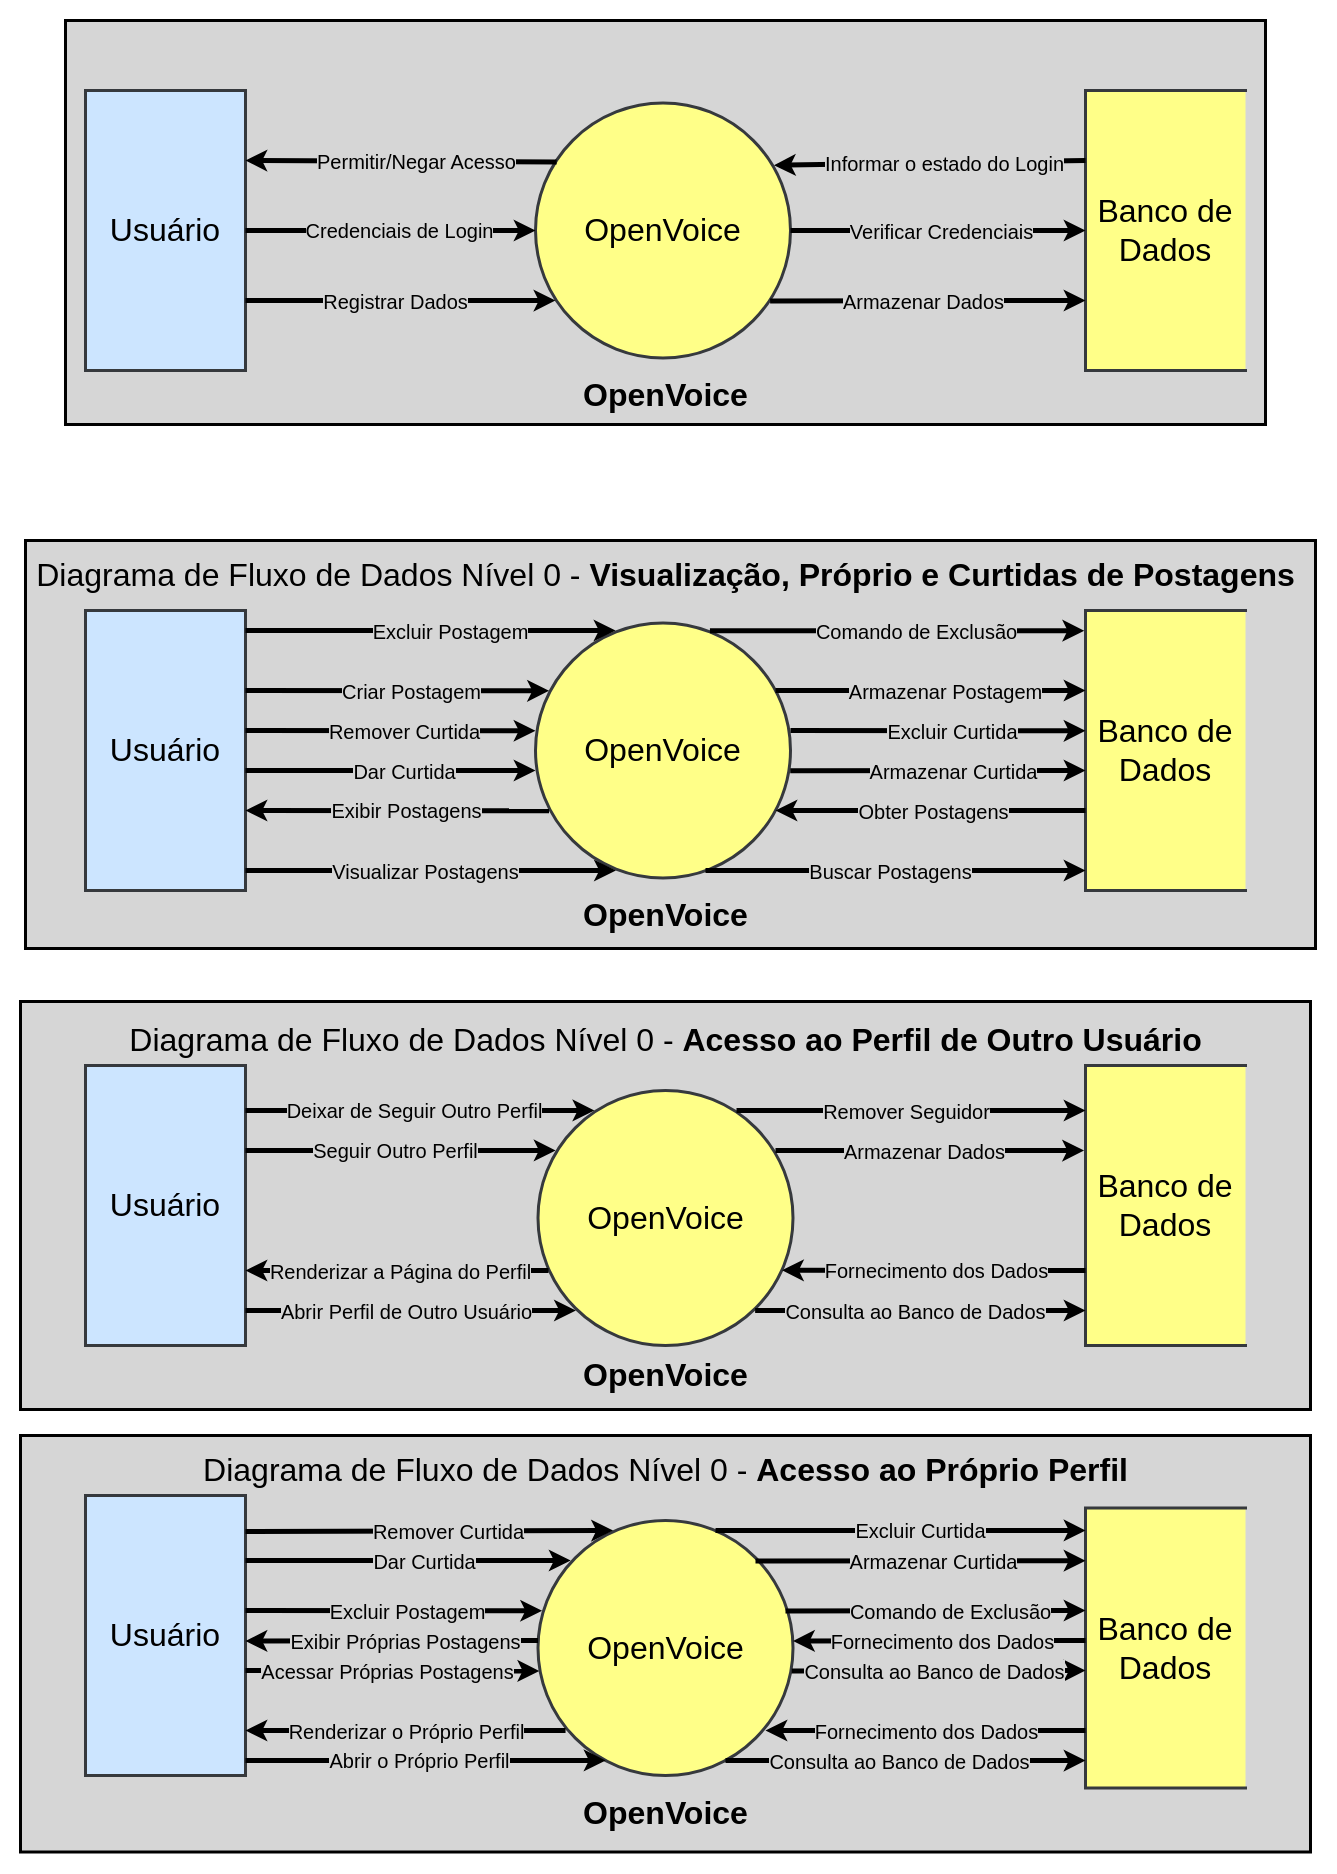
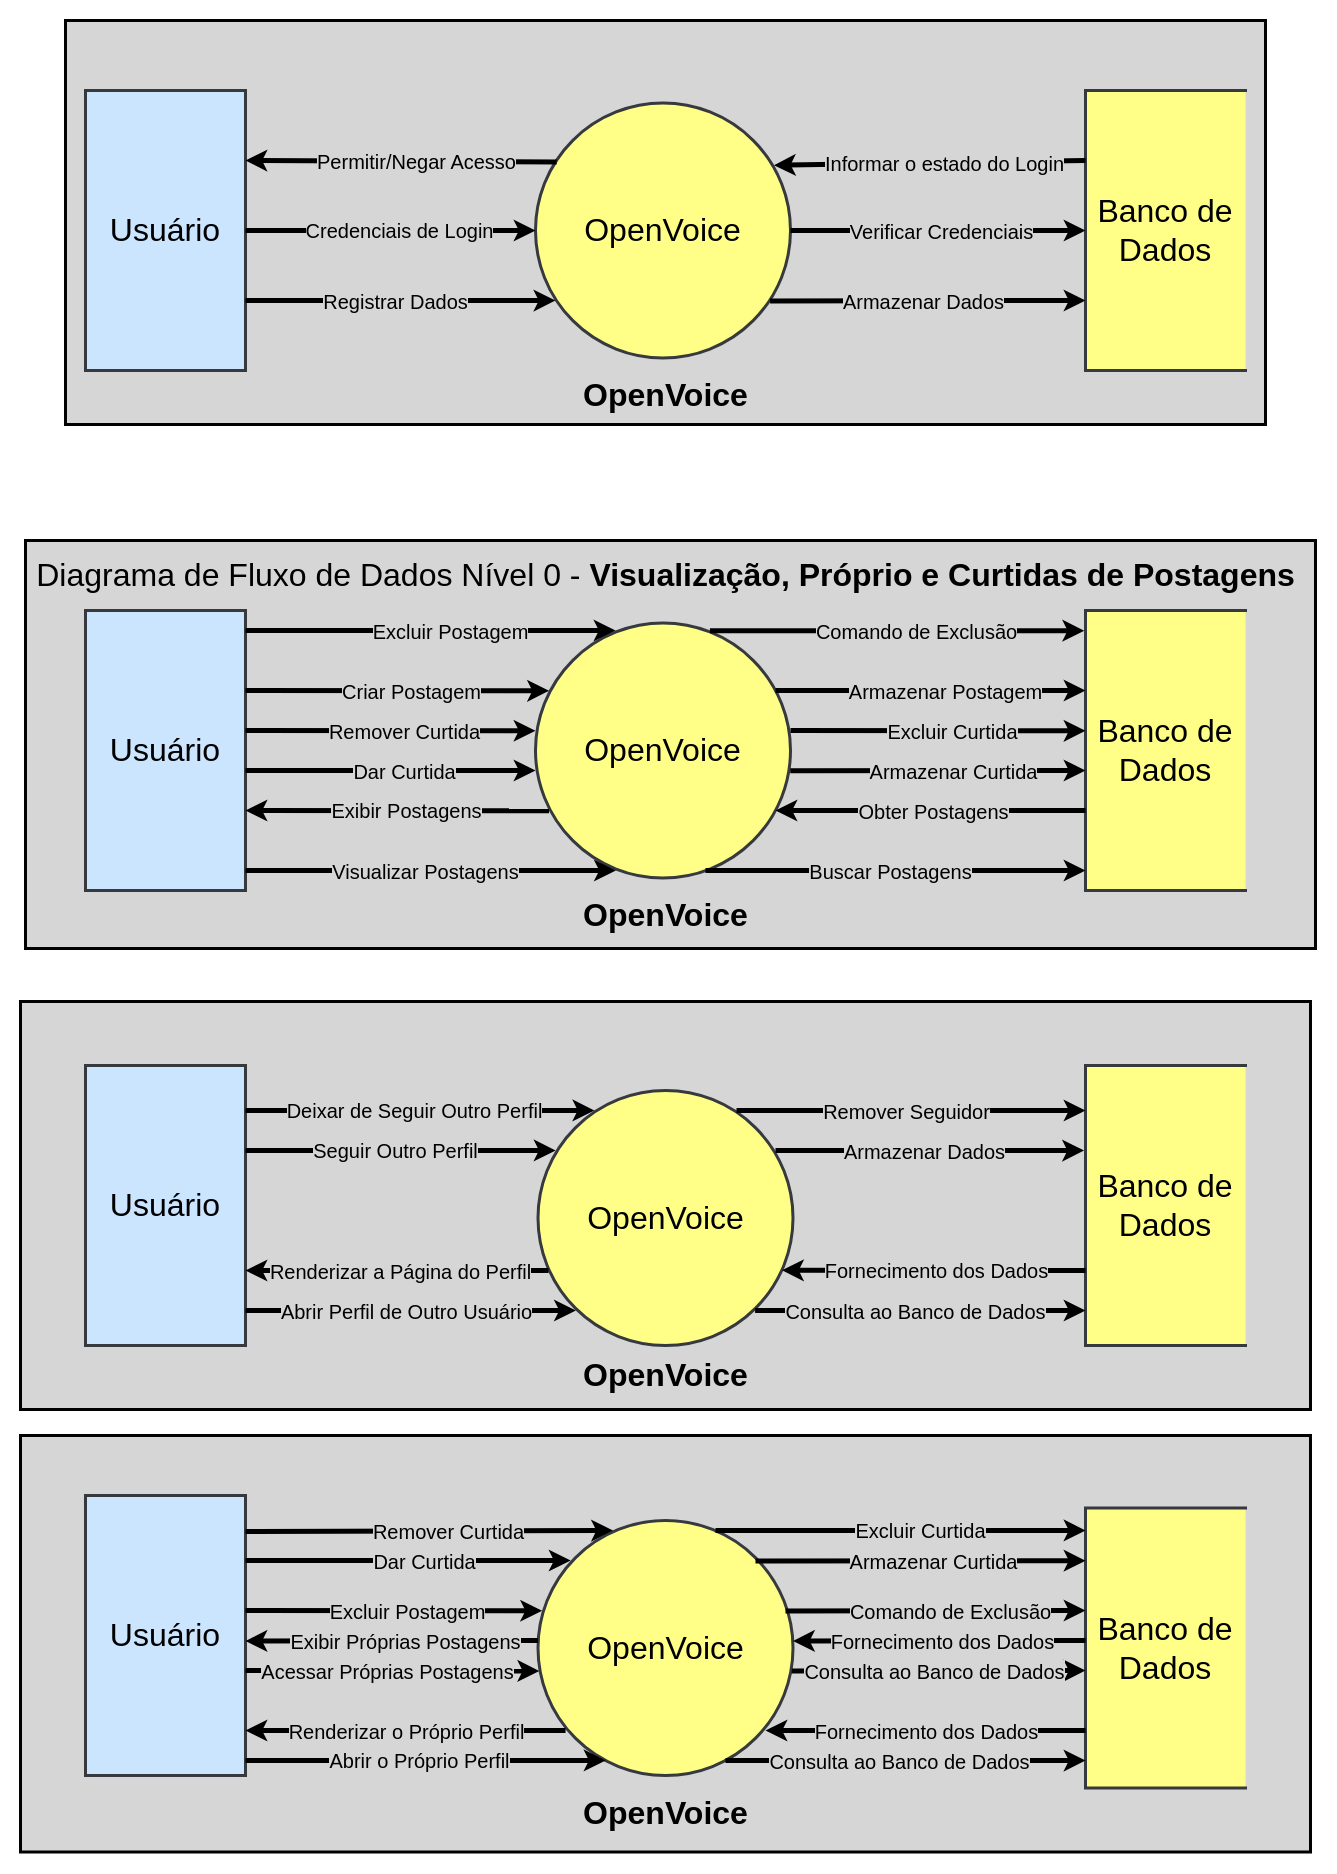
- <mxCell id="74" value="&lt;font style=&quot;font-size: 32px;&quot;&gt;Diagrama de Fluxo de Dados Nível 0 - &lt;b&gt;Acesso ao Perfil de Outro Usuário&lt;br&gt;&lt;/b&gt;&lt;/font&gt;" style="text;html=1;align=center;verticalAlign=middle;resizable=0;points=[];autosize=1;strokeColor=none;fillColor=none;" vertex="1" parent="1"><mxGeometry x="120" y="1015" width="1090" height="50" as="geometry" /></mxCell>
- <mxCell id="109" value="&lt;font style=&quot;font-size: 32px;&quot;&gt;Diagrama de Fluxo de Dados Nível 0 - &lt;b&gt;Acesso ao Próprio Perfil&lt;br&gt;&lt;/b&gt;&lt;/font&gt;" style="text;html=1;align=center;verticalAlign=middle;resizable=0;points=[];autosize=1;strokeColor=none;fillColor=none;" vertex="1" parent="1"><mxGeometry x="195" y="1445" width="940" height="50" as="geometry" /></mxCell>
